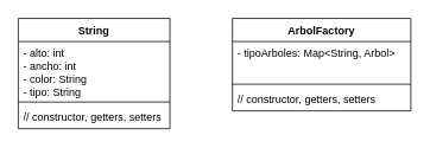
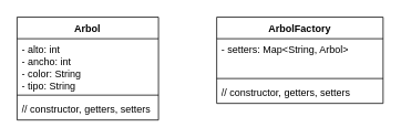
- <mxCell id="2" value="String" style="swimlane;fontStyle=1;align=center;verticalAlign=top;childLayout=stackLayout;horizontal=1;startSize=26;horizontalStack=0;resizeParent=1;resizeParentMax=0;resizeLast=0;collapsible=1;marginBottom=0;whiteSpace=wrap;html=1;" vertex="1" parent="1"><mxGeometry x="20" y="20" width="170" height="124" as="geometry" /></mxCell>
+ <mxCell id="2" value="Arbol" style="swimlane;fontStyle=1;align=center;verticalAlign=top;childLayout=stackLayout;horizontal=1;startSize=26;horizontalStack=0;resizeParent=1;resizeParentMax=0;resizeLast=0;collapsible=1;marginBottom=0;whiteSpace=wrap;html=1;" vertex="1" parent="1"><mxGeometry x="20" y="20" width="170" height="124" as="geometry" /></mxCell>
- <mxCell id="7" value="- tipoArboles: Map&amp;lt;String, Arbol&amp;gt;" style="text;strokeColor=none;fillColor=none;align=left;verticalAlign=top;spacingLeft=4;spacingRight=4;overflow=hidden;rotatable=0;points=[[0,0.5],[1,0.5]];portConstraint=eastwest;whiteSpace=wrap;html=1;" vertex="1" parent="6"><mxGeometry y="26" width="200" height="44" as="geometry" /></mxCell>
+ <mxCell id="7" value="- setters: Map&amp;lt;String, Arbol&amp;gt;" style="text;strokeColor=none;fillColor=none;align=left;verticalAlign=top;spacingLeft=4;spacingRight=4;overflow=hidden;rotatable=0;points=[[0,0.5],[1,0.5]];portConstraint=eastwest;whiteSpace=wrap;html=1;" vertex="1" parent="6"><mxGeometry y="26" width="200" height="44" as="geometry" /></mxCell>
